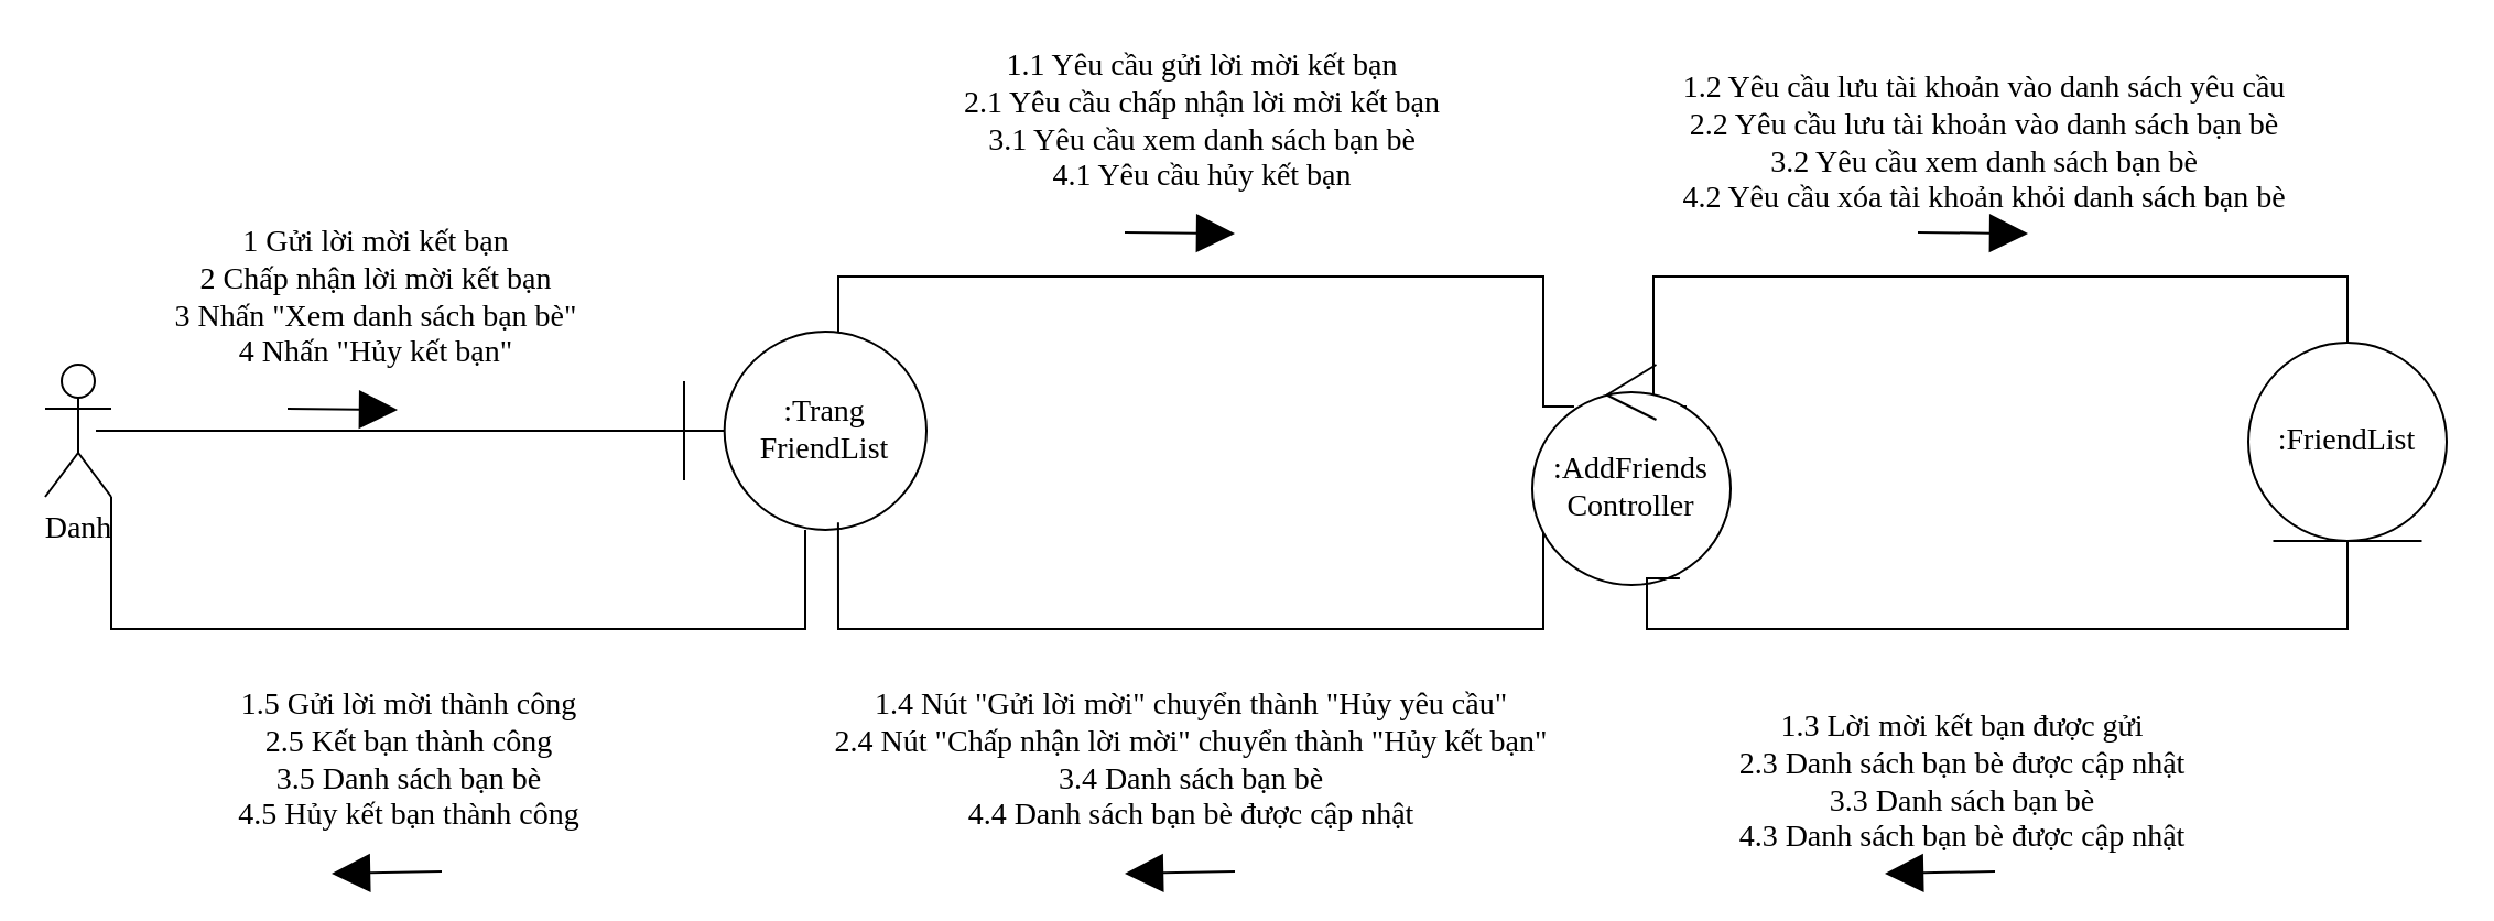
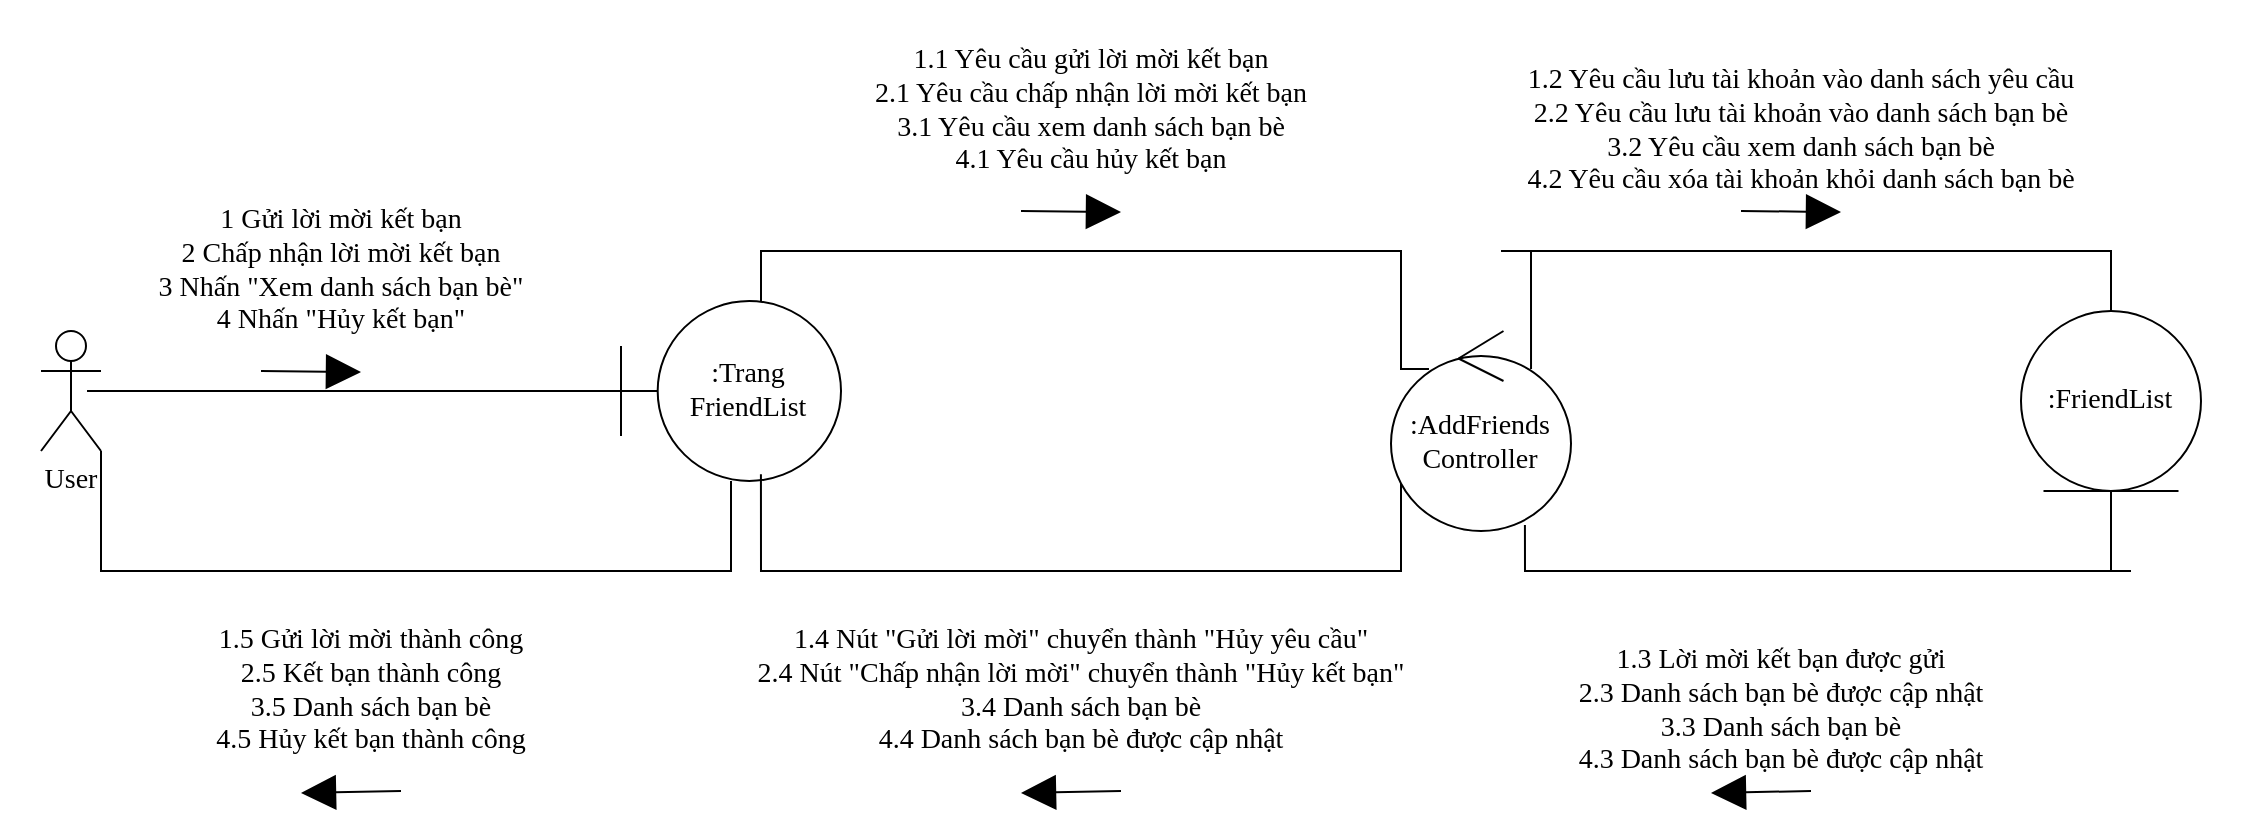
- <mxCell id="11" value=":FriendList" style="ellipse;shape=umlEntity;whiteSpace=wrap;html=1;fontSize=14;fontFamily=Verdana;" parent="1" vertex="1"><mxGeometry x="1020" y="155" width="90" height="90" as="geometry" /></mxCell>
+ <mxCell id="11" value=":FriendList" style="ellipse;shape=umlEntity;whiteSpace=wrap;html=1;fontSize=14;fontFamily=Verdana;" parent="1" vertex="1"><mxGeometry x="1010" y="155" width="90" height="90" as="geometry" /></mxCell>
- <mxCell id="2" value="Danh" style="shape=umlActor;verticalLabelPosition=bottom;verticalAlign=top;html=1;outlineConnect=0;fontSize=14;fontFamily=Verdana;" parent="1" vertex="1"><mxGeometry x="20" y="165" width="30" height="60" as="geometry" /></mxCell>
+ <mxCell id="2" value="User" style="shape=umlActor;verticalLabelPosition=bottom;verticalAlign=top;html=1;outlineConnect=0;fontSize=14;fontFamily=Verdana;" parent="1" vertex="1"><mxGeometry x="20" y="165" width="30" height="60" as="geometry" /></mxCell>
